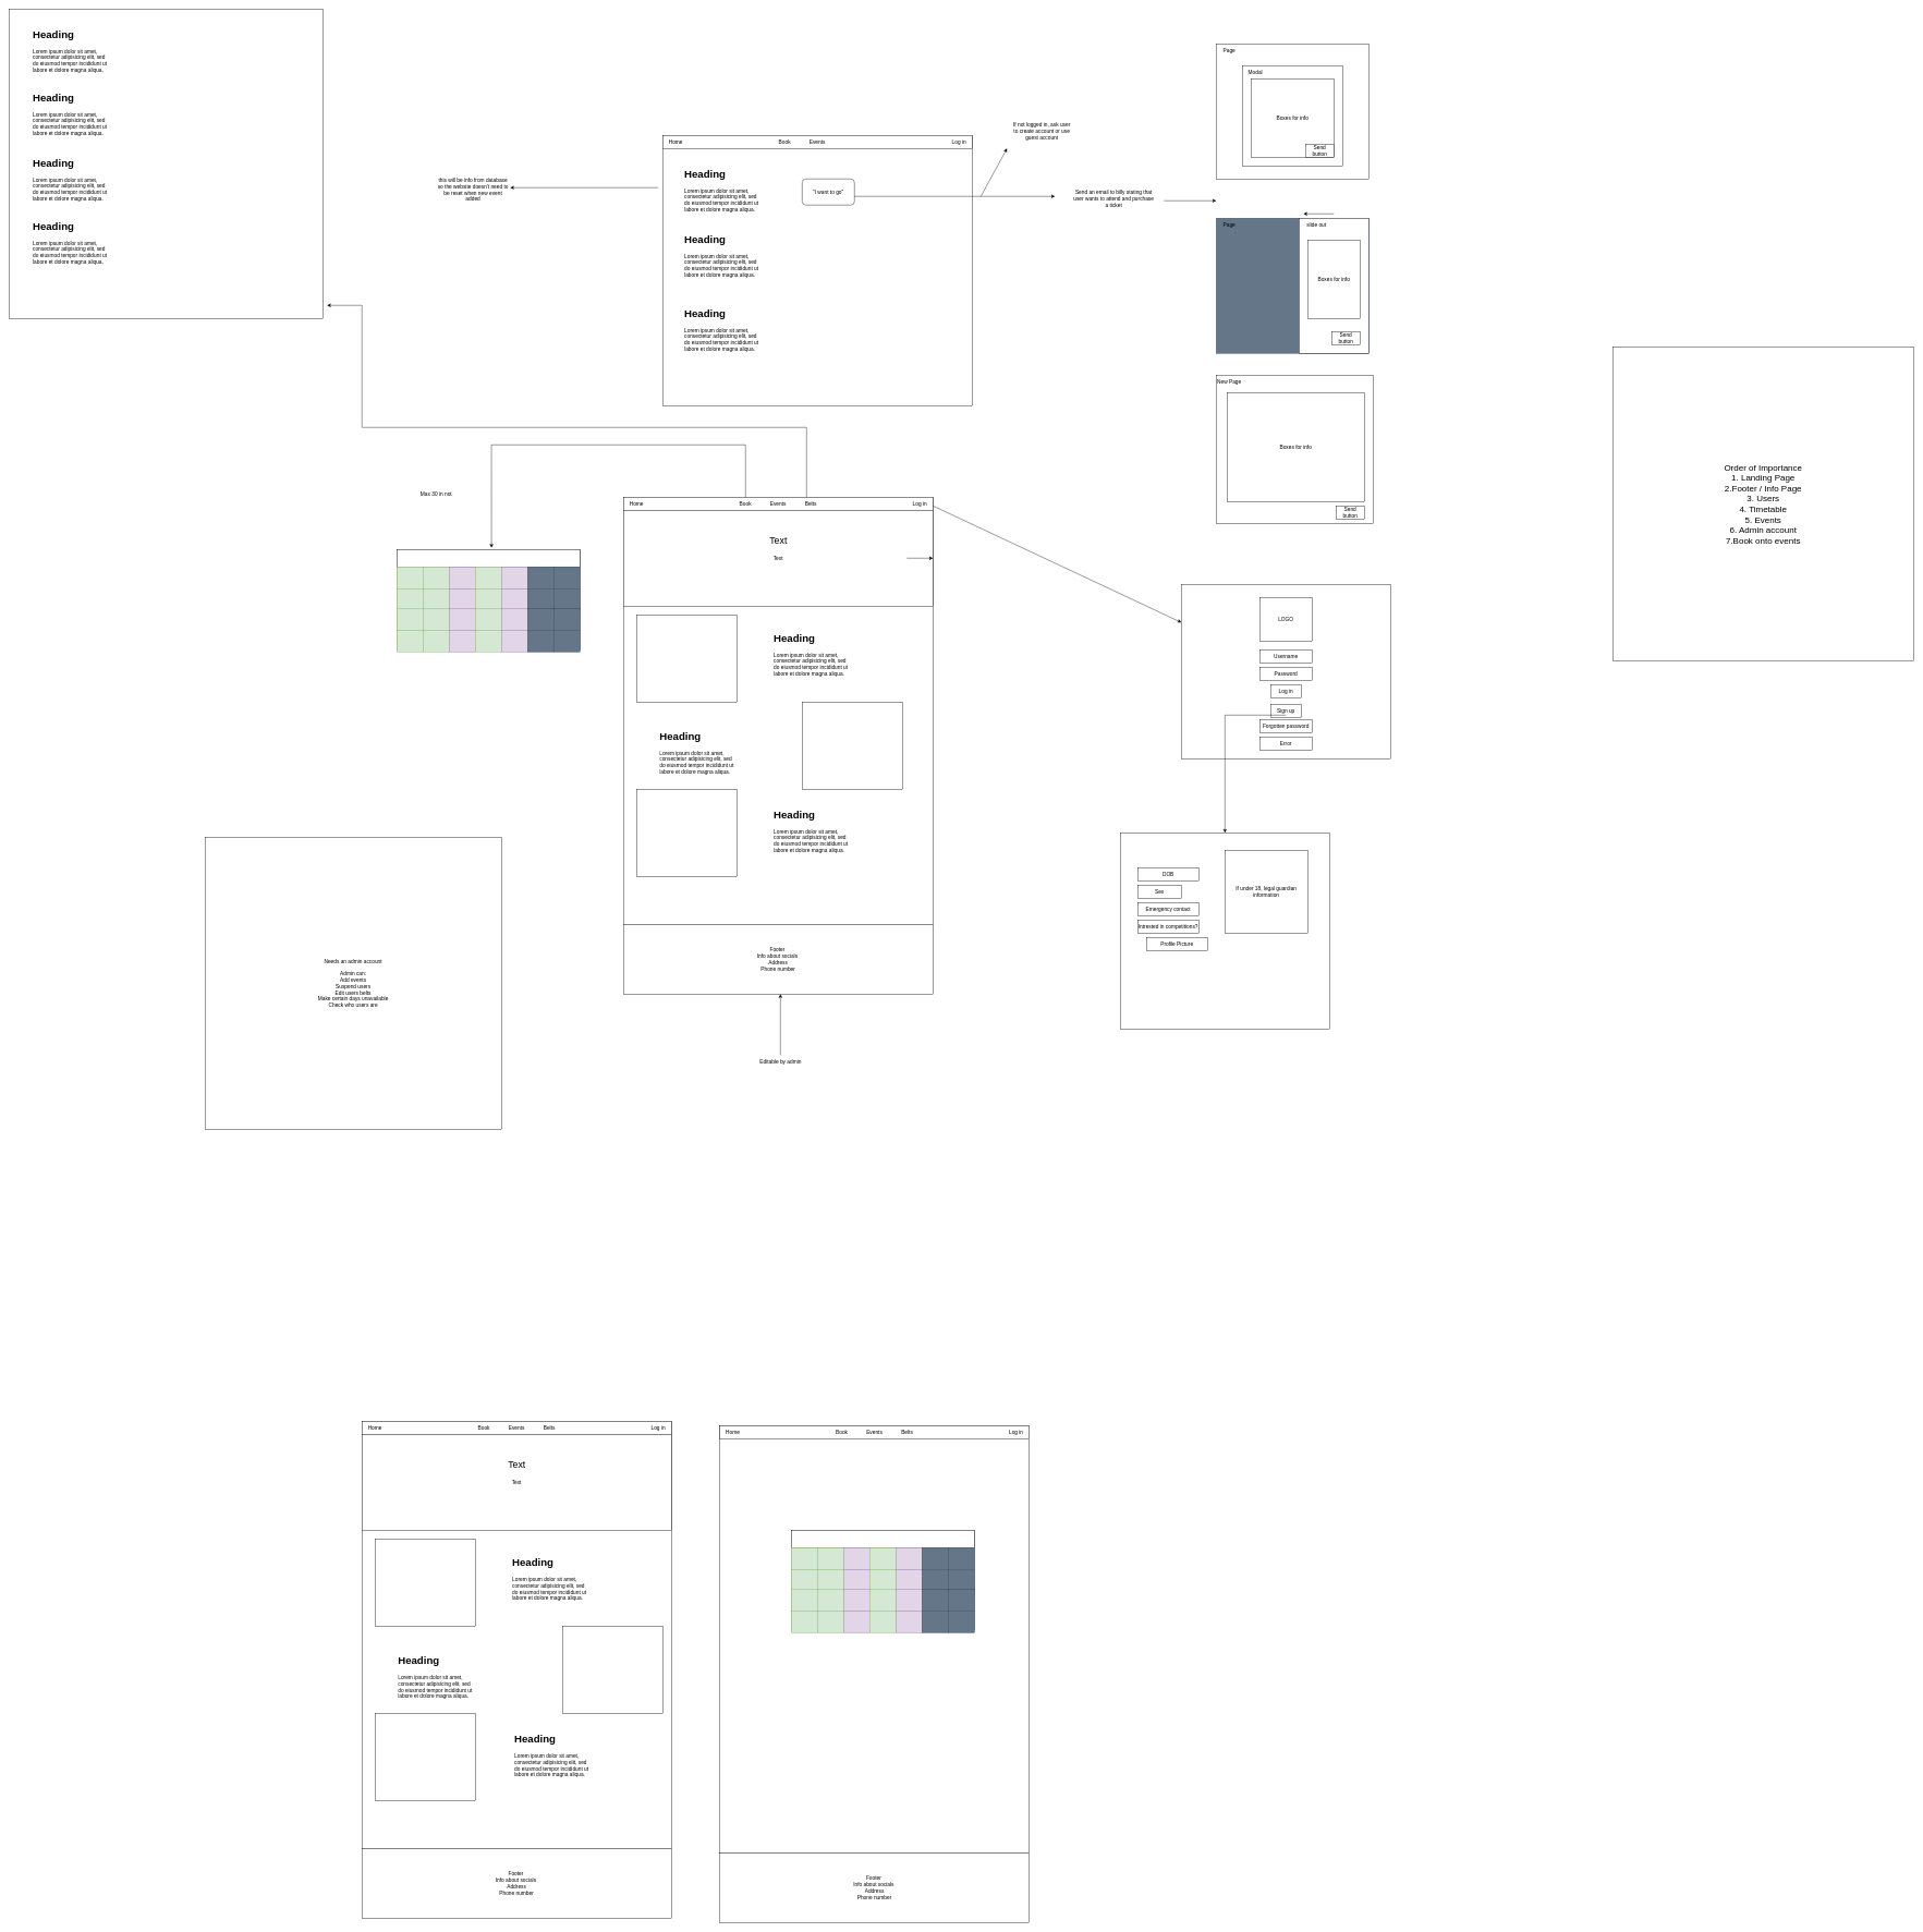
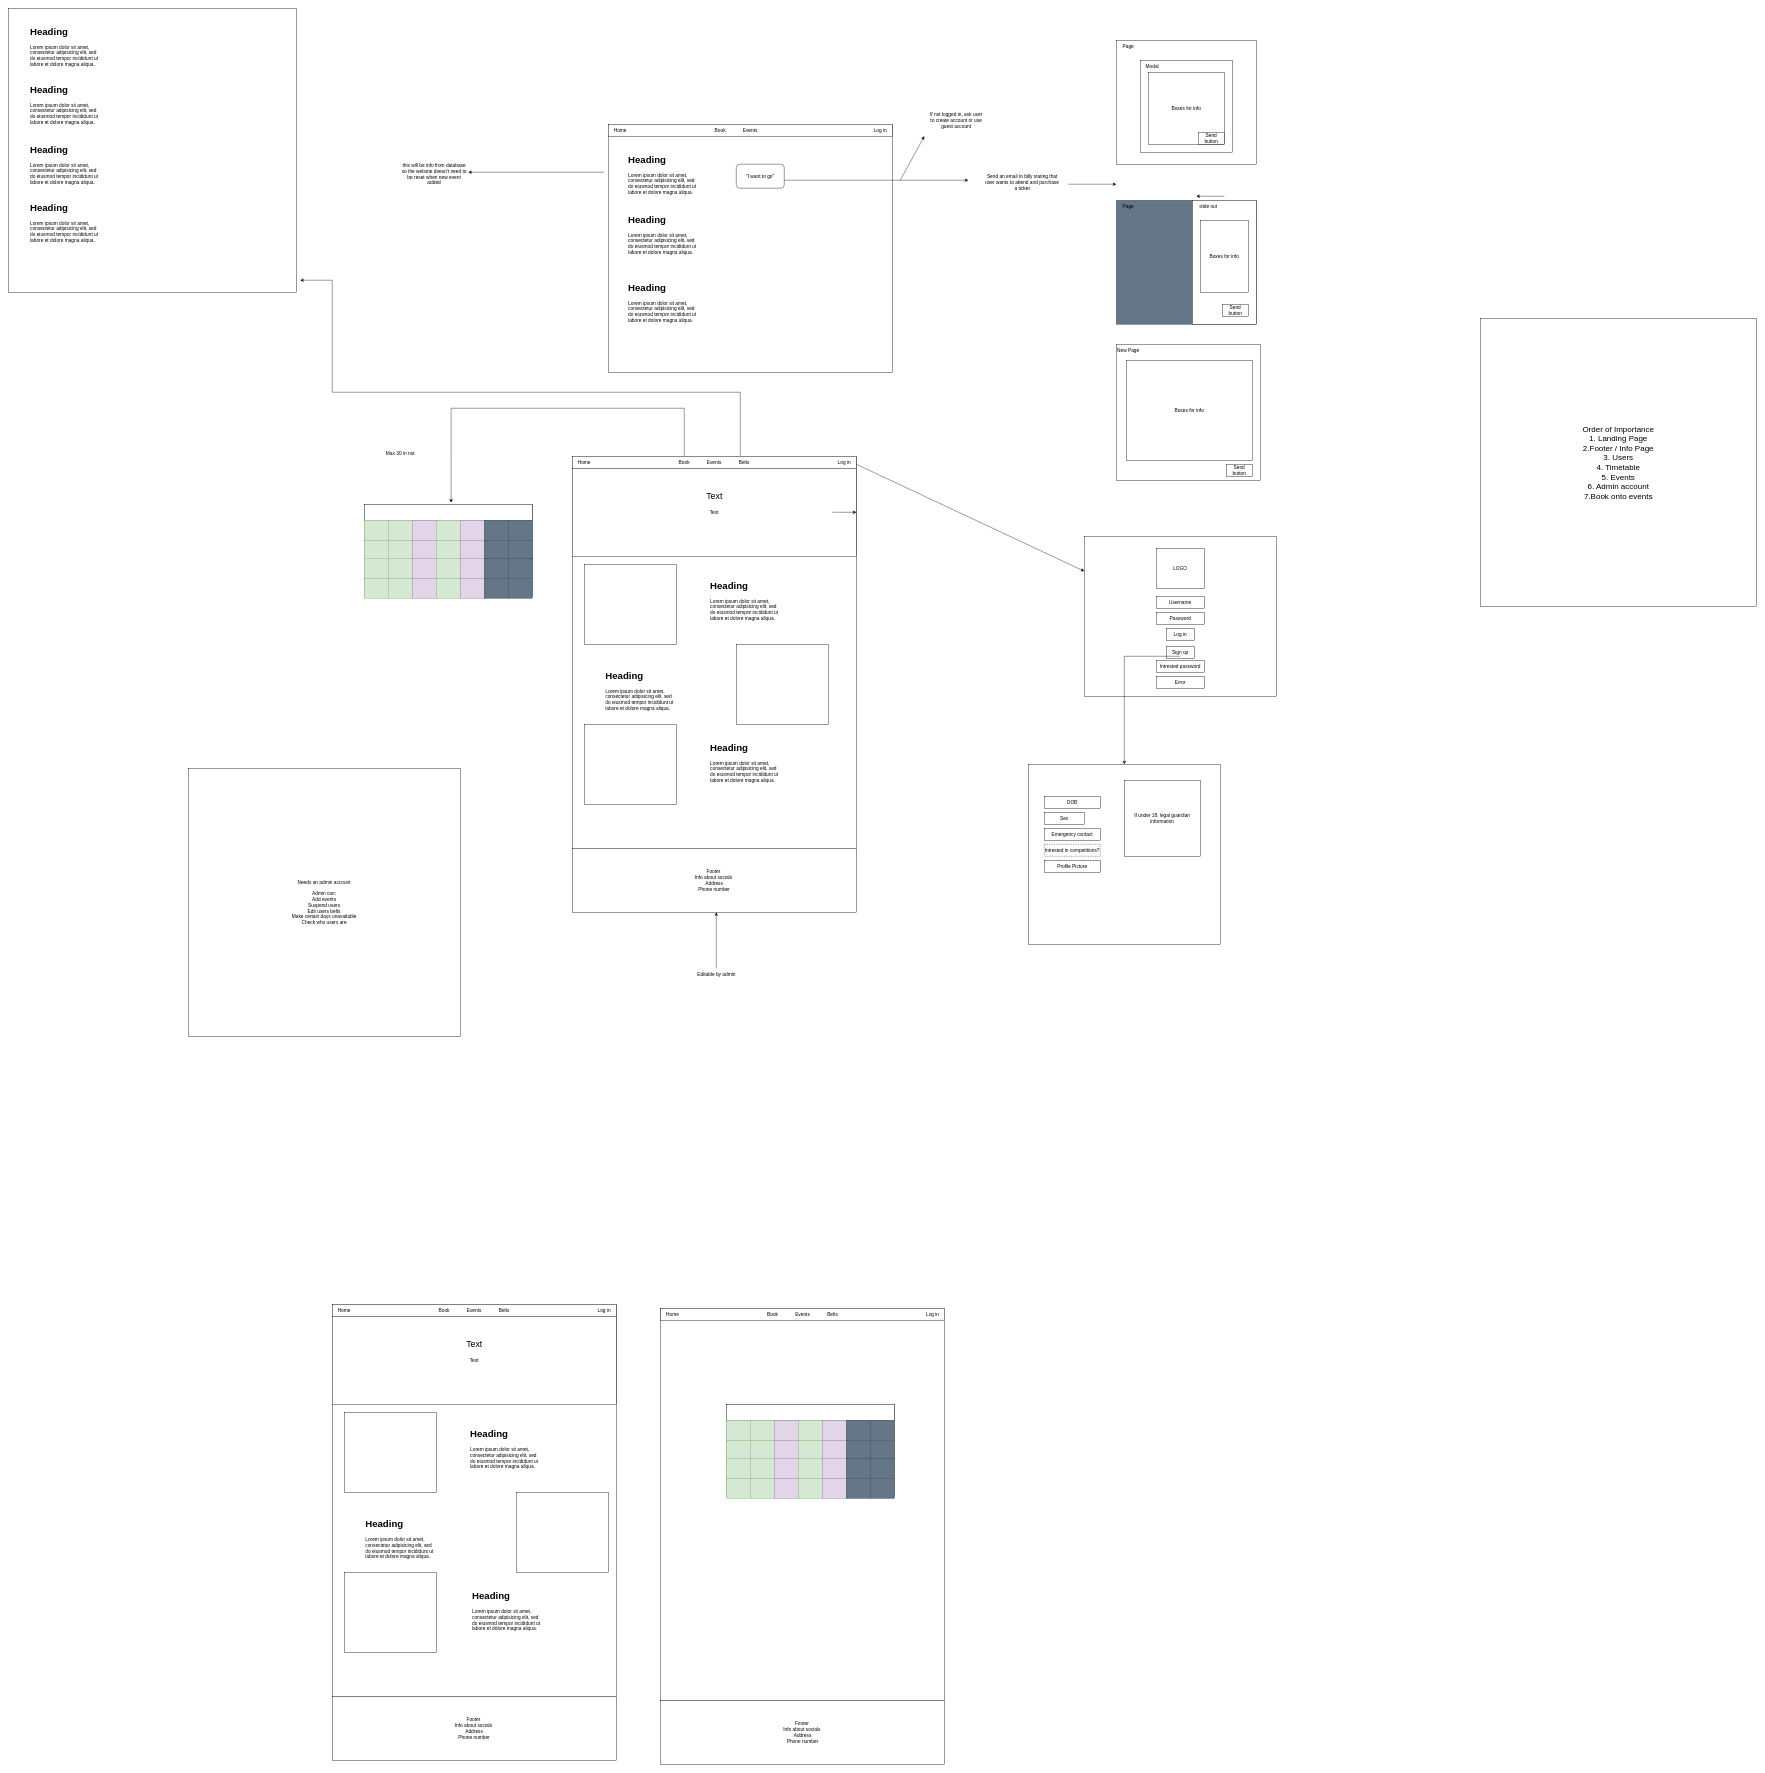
- <mxCell id="90" value="Forgotten password" style="rounded=0;whiteSpace=wrap;html=1;" parent="1" vertex="1"><mxGeometry x="2890" y="1650" width="120" height="30" as="geometry" /></mxCell>
+ <mxCell id="90" value="Intrested password" style="rounded=0;whiteSpace=wrap;html=1;" parent="1" vertex="1"><mxGeometry x="2890" y="1650" width="120" height="30" as="geometry" /></mxCell>
- <mxCell id="105" value="Intrested in competitions?" style="rounded=0;whiteSpace=wrap;html=1;" parent="1" vertex="1"><mxGeometry x="2610" y="2110" width="140" height="30" as="geometry" /></mxCell>
+ <mxCell id="105" value="Intrested in competitions?" style="rounded=0;whiteSpace=wrap;html=1;dashed=1;" parent="1" vertex="1"><mxGeometry x="2610" y="2110" width="140" height="30" as="geometry" /></mxCell>
- <mxCell id="111" value="Profile Picture" style="rounded=0;whiteSpace=wrap;html=1;" parent="1" vertex="1"><mxGeometry x="2630" y="2150" width="140" height="30" as="geometry" /></mxCell>
+ <mxCell id="111" value="Profile Picture" style="rounded=0;whiteSpace=wrap;html=1;" parent="1" vertex="1"><mxGeometry x="2610" y="2150" width="140" height="30" as="geometry" /></mxCell>
